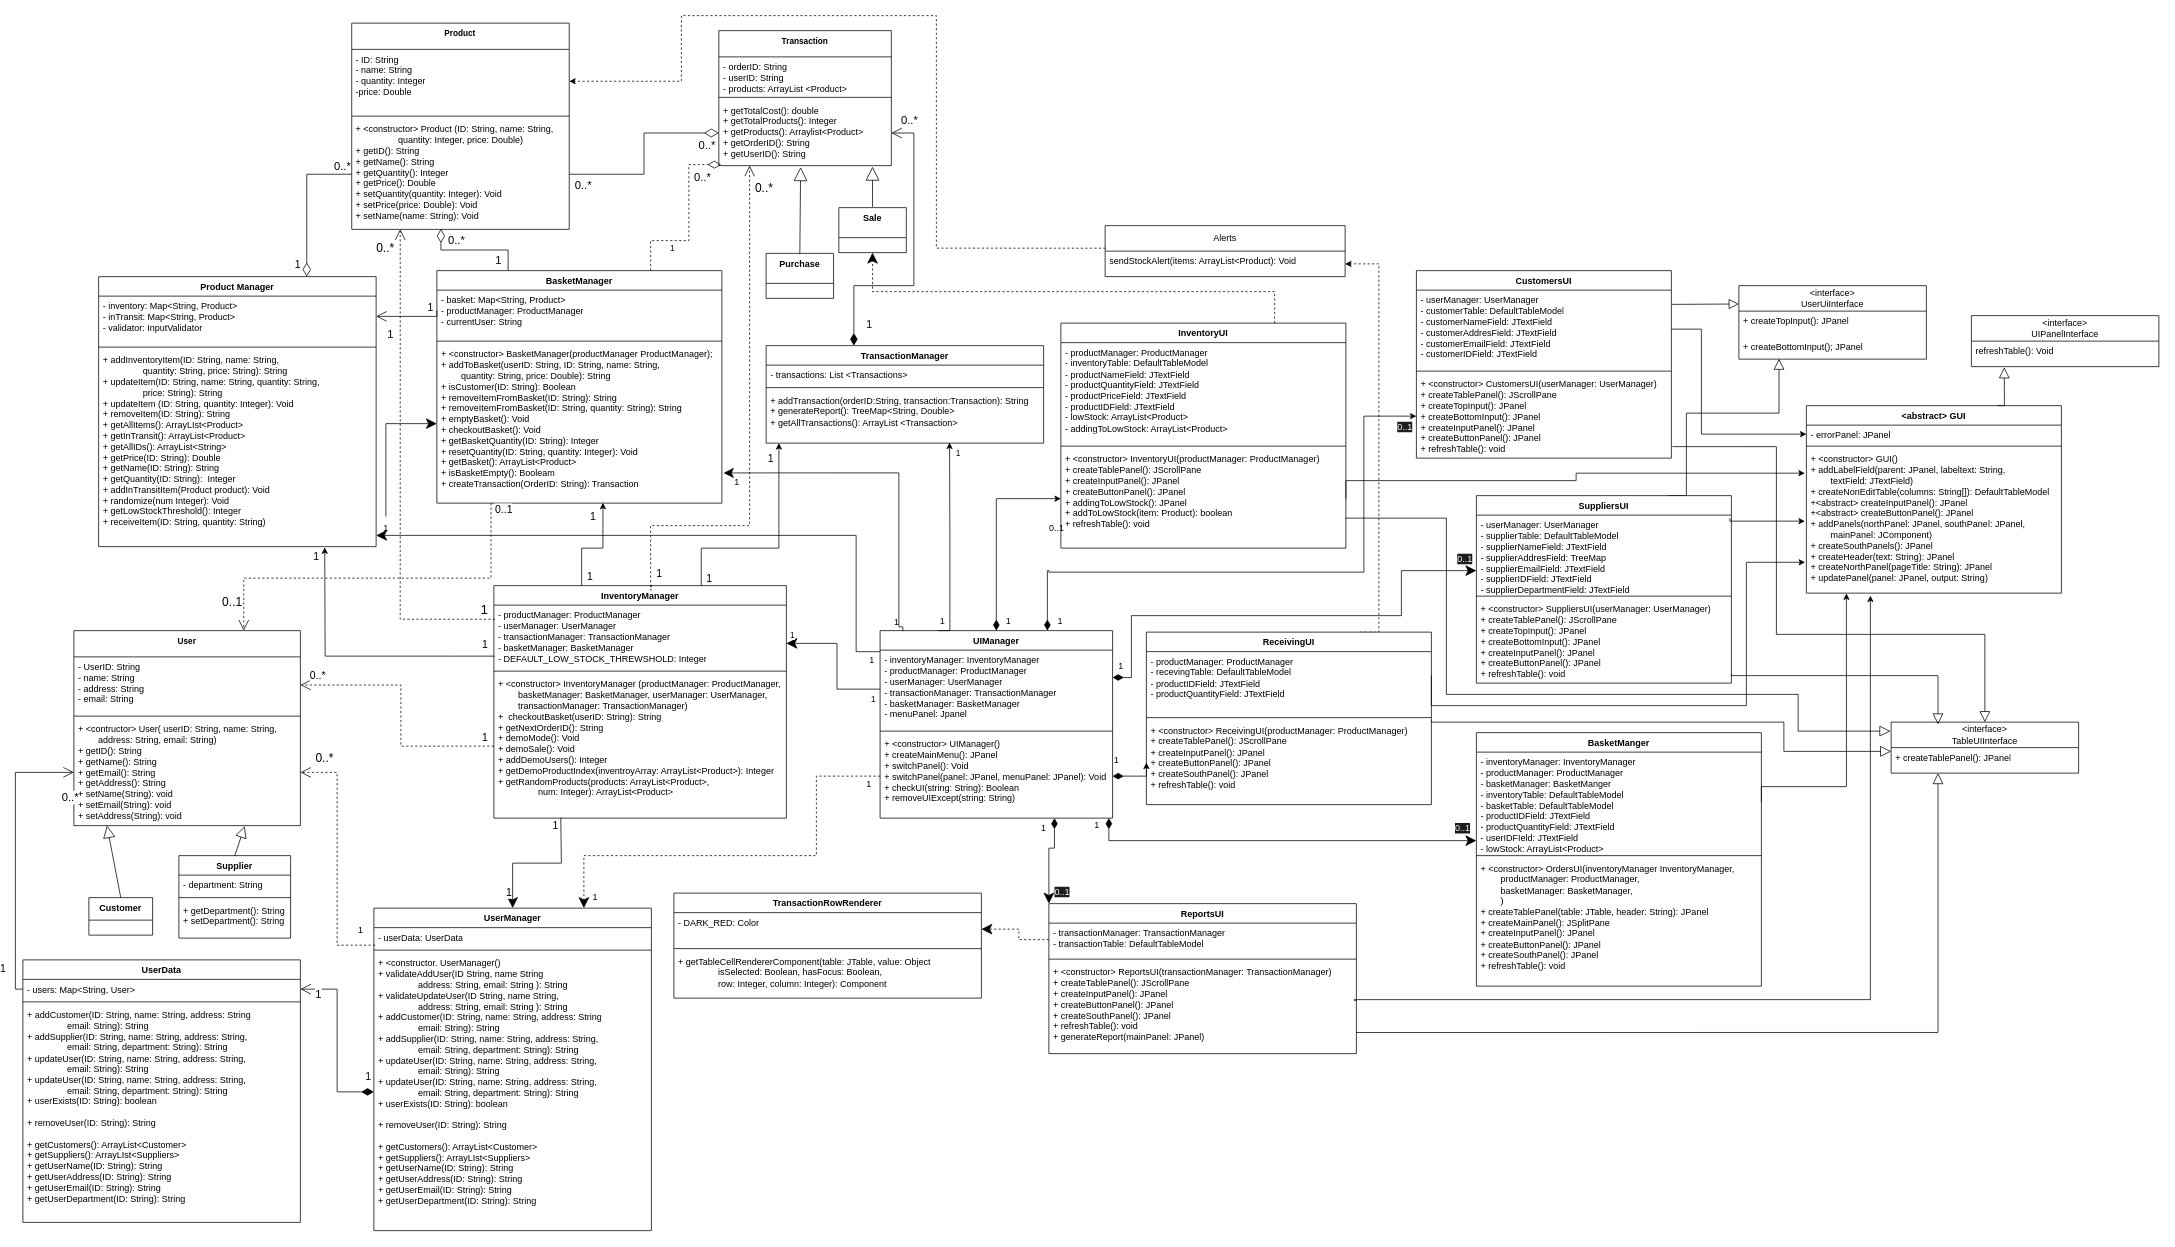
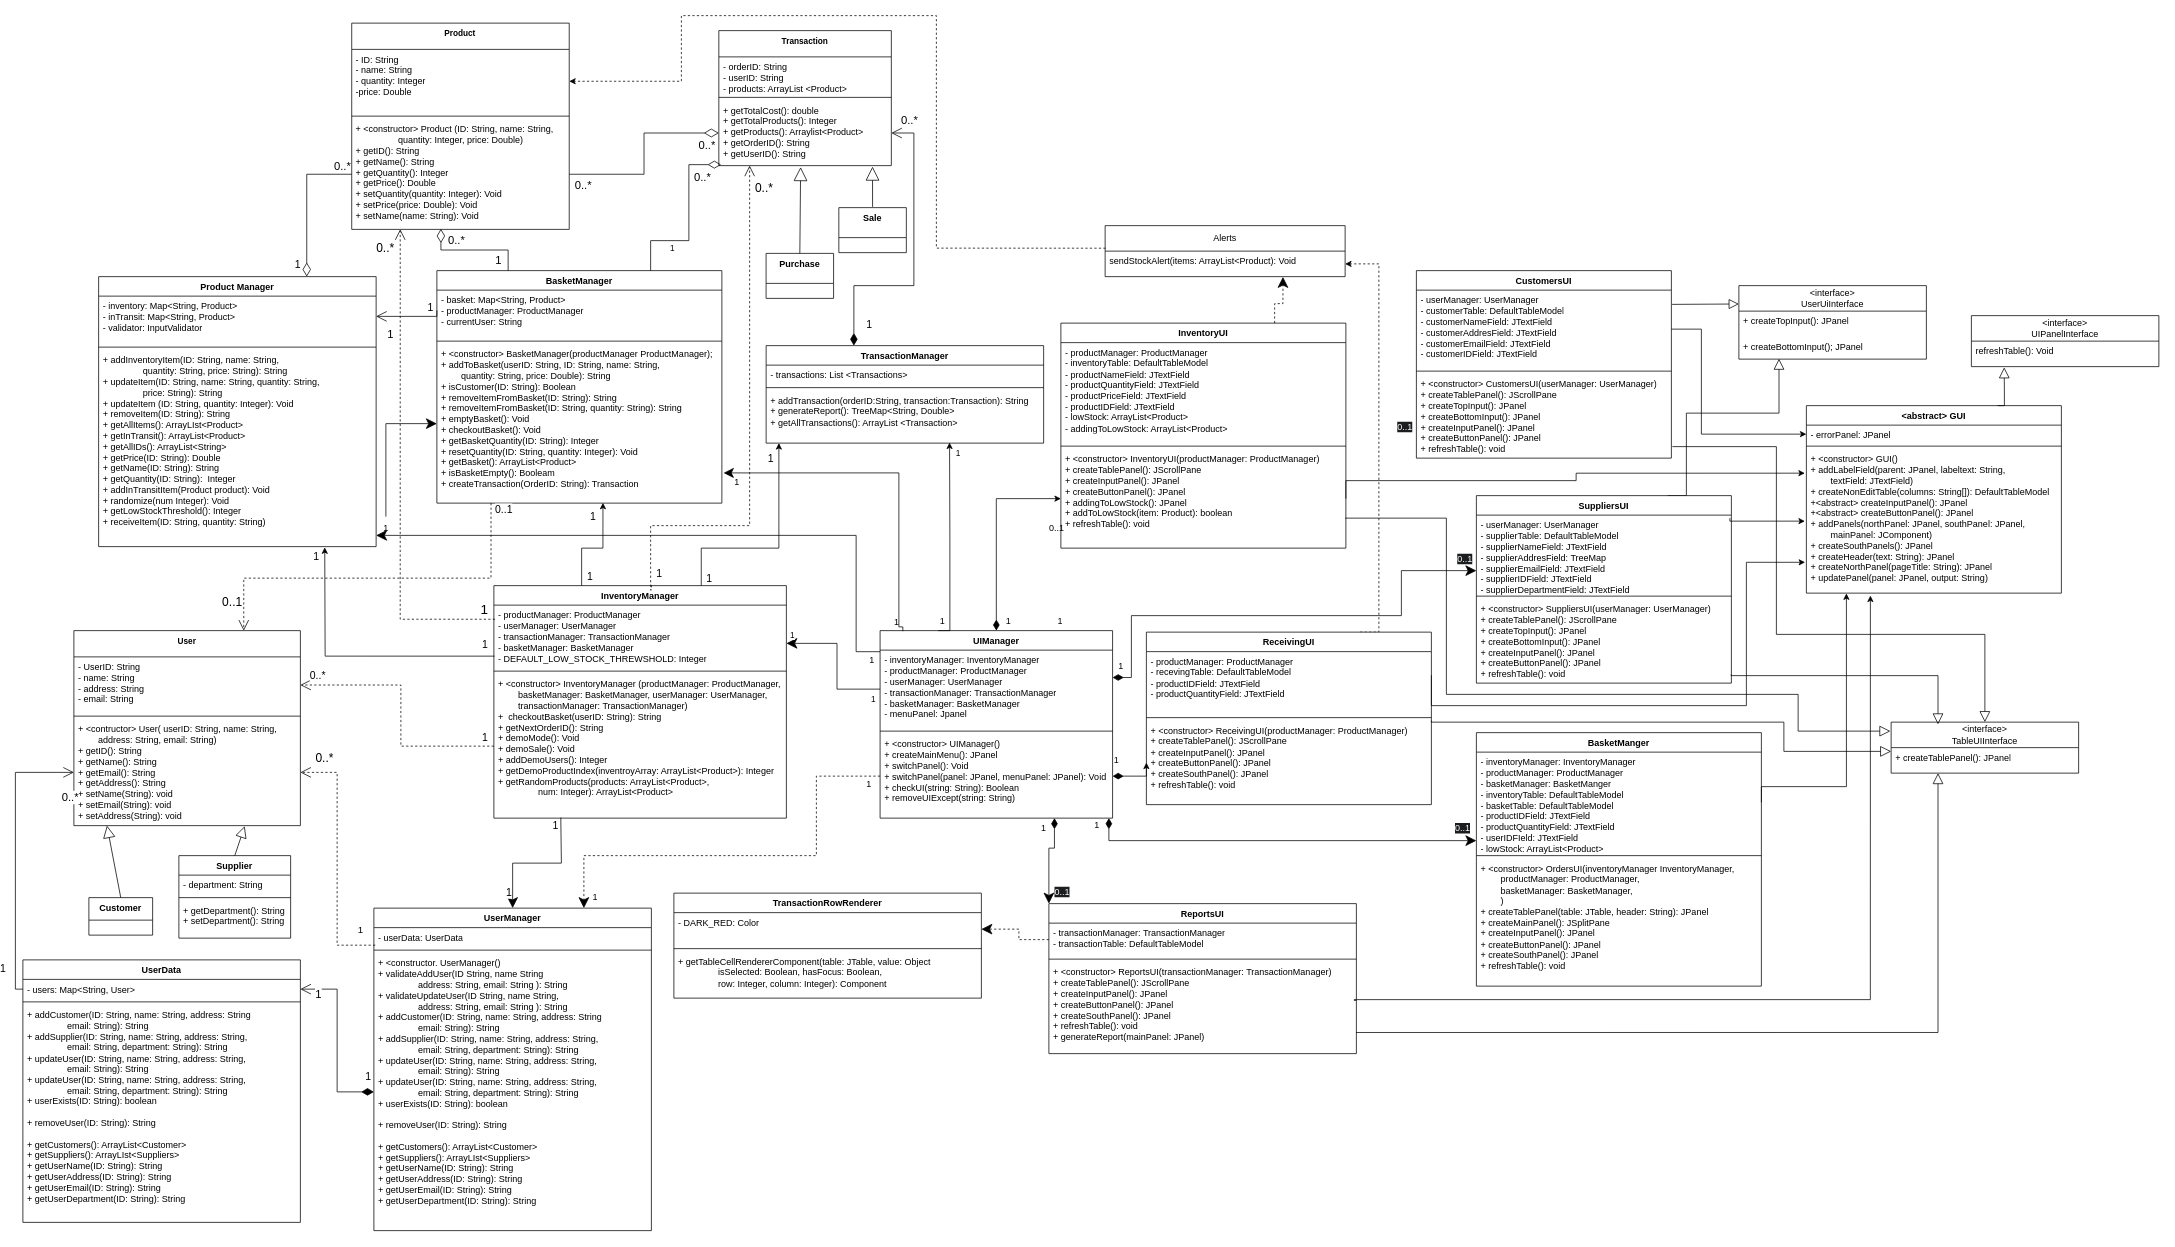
- <mxCell id="61" value="" style="endArrow=diamondThin;html=1;endSize=15;startArrow=none;startSize=14;startFill=0;edgeStyle=orthogonalEdgeStyle;align=left;verticalAlign=bottom;rounded=0;exitX=0.75;exitY=0;exitDx=0;exitDy=0;endFill=0;entryX=0.013;entryY=0.985;entryDx=0;entryDy=0;entryPerimeter=0;dashed=1;" edge="1" parent="1" source="52" target="5"><mxGeometry x="-0.753" y="-19" relative="1" as="geometry"><mxPoint x="908" y="366" as="sourcePoint" /><mxPoint x="938" y="260" as="targetPoint" /><mxPoint as="offset" /><Array as="points"><mxPoint x="857" y="320" /><mxPoint x="908" y="320" /><mxPoint x="908" y="219" /></Array></mxGeometry></mxCell>
+ <mxCell id="61" value="" style="endArrow=diamondThin;html=1;endSize=15;startArrow=none;startSize=14;startFill=0;edgeStyle=orthogonalEdgeStyle;align=left;verticalAlign=bottom;rounded=0;exitX=0.75;exitY=0;exitDx=0;exitDy=0;endFill=0;entryX=0.013;entryY=0.985;entryDx=0;entryDy=0;entryPerimeter=0;" edge="1" parent="1" source="52" target="5"><mxGeometry x="-0.753" y="-19" relative="1" as="geometry"><mxPoint x="908" y="366" as="sourcePoint" /><mxPoint x="938" y="260" as="targetPoint" /><mxPoint as="offset" /><Array as="points"><mxPoint x="857" y="320" /><mxPoint x="908" y="320" /><mxPoint x="908" y="219" /></Array></mxGeometry></mxCell>
- <mxCell id="182" style="edgeStyle=orthogonalEdgeStyle;rounded=0;orthogonalLoop=1;jettySize=auto;html=1;exitX=0.75;exitY=0;exitDx=0;exitDy=0;dashed=1;endSize=12;" edge="1" parent="1" source="124" target="7"><mxGeometry relative="1" as="geometry" /></mxCell>
+ <mxCell id="182" style="edgeStyle=orthogonalEdgeStyle;rounded=0;orthogonalLoop=1;jettySize=auto;html=1;exitX=0.75;exitY=0;exitDx=0;exitDy=0;entryX=0.741;entryY=1.01;entryDx=0;entryDy=0;entryPerimeter=0;dashed=1;endSize=12;" edge="1" parent="1" source="124" target="181"><mxGeometry relative="1" as="geometry" /></mxCell>
- <mxCell id="143" style="edgeStyle=orthogonalEdgeStyle;rounded=0;orthogonalLoop=1;jettySize=auto;html=1;entryX=0;entryY=0.5;entryDx=0;entryDy=0;startArrow=diamondThin;startFill=1;startSize=12;" edge="1" parent="1" source="95" target="118"><mxGeometry relative="1" as="geometry"><mxPoint x="1385.52" y="812" as="sourcePoint" /><mxPoint x="1898" y="580.992" as="targetPoint" /><Array as="points"><mxPoint x="1386" y="760" /><mxPoint x="1388" y="760" /><mxPoint x="1388" y="762" /><mxPoint x="1808" y="762" /><mxPoint x="1808" y="554" /></Array></mxGeometry></mxCell>
